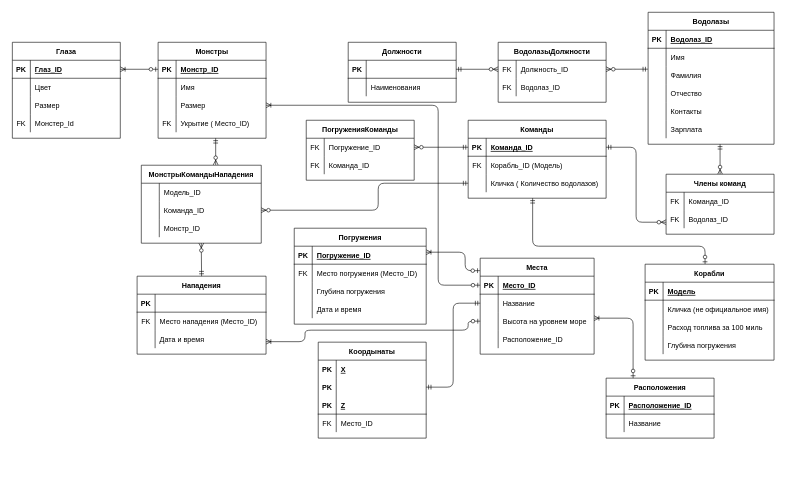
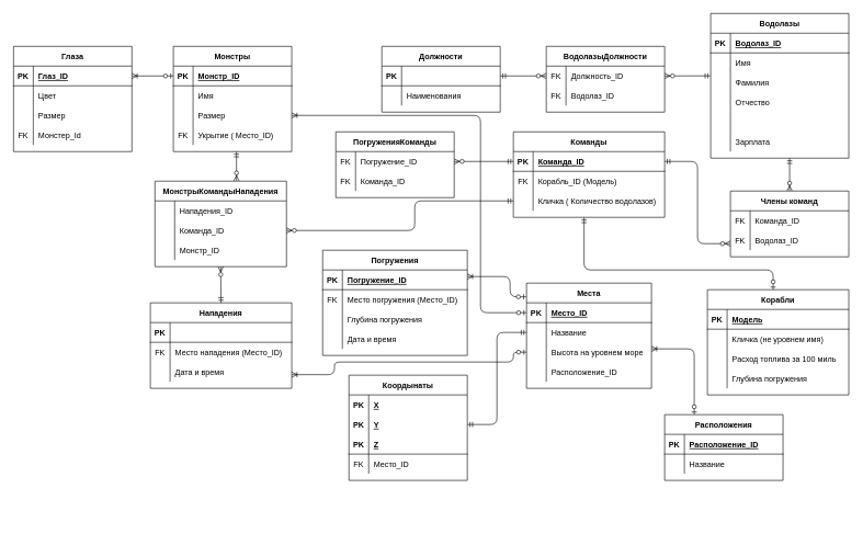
- <mxCell id="23" value="Контакты" style="shape=partialRectangle;connectable=0;fillColor=none;top=0;left=0;bottom=0;right=0;align=left;spacingLeft=6;overflow=hidden;" parent="21" vertex="1"><mxGeometry x="30" width="180" height="30" as="geometry" /></mxCell>
- <mxCell id="143" value="Модель_ID" style="shape=partialRectangle;connectable=0;fillColor=none;top=0;left=0;bottom=0;right=0;align=left;spacingLeft=6;overflow=hidden;" parent="141" vertex="1"><mxGeometry x="30" width="170" height="30" as="geometry" /></mxCell>
+ <mxCell id="143" value="Нападения_ID" style="shape=partialRectangle;connectable=0;fillColor=none;top=0;left=0;bottom=0;right=0;align=left;spacingLeft=6;overflow=hidden;" parent="141" vertex="1"><mxGeometry x="30" width="170" height="30" as="geometry" /></mxCell>
- <mxCell id="83" value="Кличка (не официальное имя)" style="shape=partialRectangle;connectable=0;fillColor=none;top=0;left=0;bottom=0;right=0;align=left;spacingLeft=6;overflow=hidden;" parent="81" vertex="1"><mxGeometry x="30" width="185" height="30" as="geometry" /></mxCell>
+ <mxCell id="83" value="Кличка (не уровнем имя)" style="shape=partialRectangle;connectable=0;fillColor=none;top=0;left=0;bottom=0;right=0;align=left;spacingLeft=6;overflow=hidden;" parent="81" vertex="1"><mxGeometry x="30" width="185" height="30" as="geometry" /></mxCell>
+ <mxCell id="112" value="Y" style="shape=partialRectangle;connectable=0;fillColor=none;top=0;left=0;bottom=0;right=0;align=left;spacingLeft=6;fontStyle=5;overflow=hidden;" parent="110" vertex="1"><mxGeometry x="30" width="150" height="30" as="geometry" /></mxCell>
